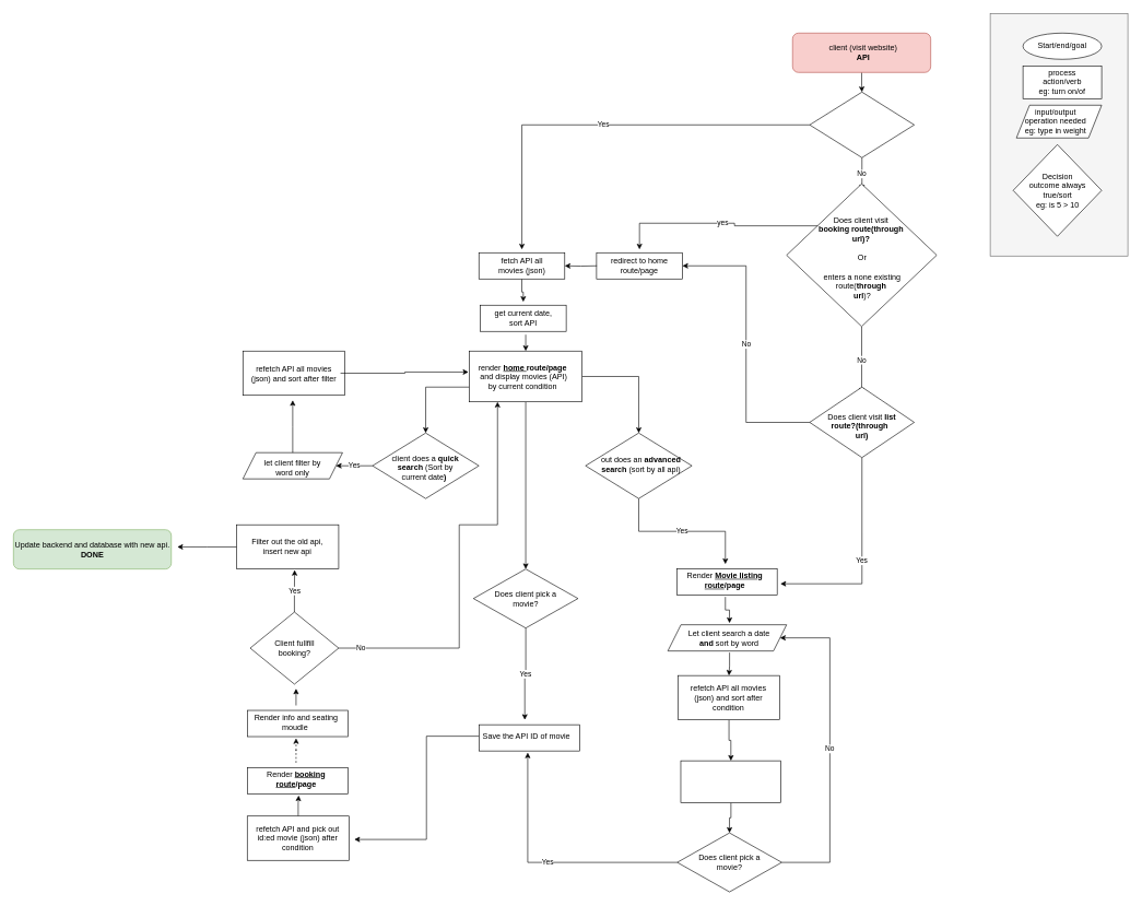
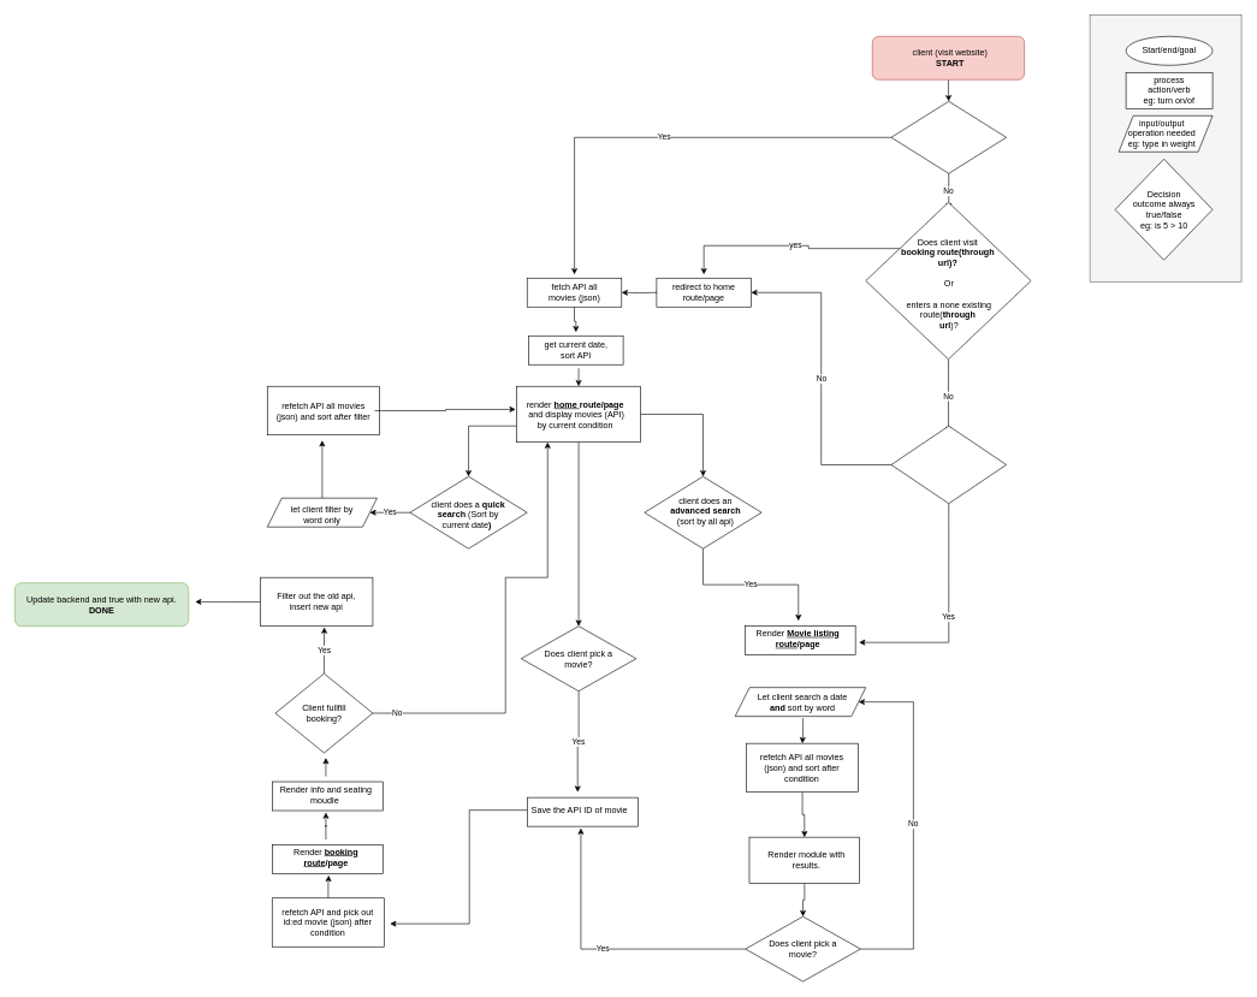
- <mxCell id="10" value="client (visit website)&lt;br&gt;&lt;b&gt;API&lt;/b&gt;" style="text;html=1;strokeColor=none;fillColor=none;align=center;verticalAlign=middle;whiteSpace=wrap;rounded=0;" vertex="1" parent="1"><mxGeometry x="1259.37" y="70" width="115.25" height="20" as="geometry" /></mxCell>
+ <mxCell id="10" value="client (visit website)&lt;br&gt;&lt;b&gt;START&lt;/b&gt;" style="text;html=1;strokeColor=none;fillColor=none;align=center;verticalAlign=middle;whiteSpace=wrap;rounded=0;" vertex="1" parent="1"><mxGeometry x="1259.37" y="70" width="115.25" height="20" as="geometry" /></mxCell>
- <mxCell id="13" value="Decision&lt;br&gt;outcome always true/sort&lt;br&gt;eg: is 5 &amp;gt; 10" style="text;html=1;strokeColor=none;fillColor=none;align=center;verticalAlign=middle;whiteSpace=wrap;rounded=0;" vertex="1" parent="11"><mxGeometry x="22.5" y="40" width="90" height="60" as="geometry" /></mxCell>
+ <mxCell id="13" value="Decision&lt;br&gt;outcome always true/false&lt;br&gt;eg: is 5 &amp;gt; 10" style="text;html=1;strokeColor=none;fillColor=none;align=center;verticalAlign=middle;whiteSpace=wrap;rounded=0;" vertex="1" parent="11"><mxGeometry x="22.5" y="40" width="90" height="60" as="geometry" /></mxCell>
- <mxCell id="60" value="Does client visit &lt;b&gt;list route?(through&amp;nbsp;&amp;nbsp;&lt;br&gt;url)&lt;/b&gt;" style="text;html=1;strokeColor=none;fillColor=none;align=center;verticalAlign=middle;whiteSpace=wrap;rounded=0;" vertex="1" parent="1"><mxGeometry x="1251.75" y="640" width="125.25" height="20" as="geometry" /></mxCell>
- <mxCell id="56" value="out does an &lt;b&gt;advanced search &lt;/b&gt;(sort by all api)" style="text;html=1;strokeColor=none;fillColor=none;align=center;verticalAlign=middle;whiteSpace=wrap;rounded=0;" vertex="1" parent="1"><mxGeometry x="915.25" y="697.5" width="125.25" height="20" as="geometry" /></mxCell>
+ <mxCell id="56" value="client does an &lt;b&gt;advanced search &lt;/b&gt;(sort by all api)" style="text;html=1;strokeColor=none;fillColor=none;align=center;verticalAlign=middle;whiteSpace=wrap;rounded=0;" vertex="1" parent="1"><mxGeometry x="915.25" y="697.5" width="125.25" height="20" as="geometry" /></mxCell>
- <mxCell id="89" value="Update backend and database with new api.&lt;br&gt;&lt;b&gt;DONE&lt;/b&gt;" style="text;html=1;strokeColor=none;fillColor=none;align=center;verticalAlign=middle;whiteSpace=wrap;rounded=0;" vertex="1" parent="1"><mxGeometry x="20" y="827.5" width="240.75" height="20" as="geometry" /></mxCell>
+ <mxCell id="89" value="Update backend and true with new api.&lt;br&gt;&lt;b&gt;DONE&lt;/b&gt;" style="text;html=1;strokeColor=none;fillColor=none;align=center;verticalAlign=middle;whiteSpace=wrap;rounded=0;" vertex="1" parent="1"><mxGeometry x="20" y="827.5" width="240.75" height="20" as="geometry" /></mxCell>
- <mxCell id="62" style="edgeStyle=orthogonalEdgeStyle;rounded=0;orthogonalLoop=1;jettySize=auto;html=1;entryX=0.5;entryY=0;entryDx=0;entryDy=0;" edge="1" parent="1" source="63" target="43"><mxGeometry relative="1" as="geometry" /></mxCell>
- <mxCell id="71" style="edgeStyle=orthogonalEdgeStyle;rounded=0;orthogonalLoop=1;jettySize=auto;html=1;entryX=0.5;entryY=1;entryDx=0;entryDy=0;dashed=1;" edge="1" parent="1" source="72" target="78"><mxGeometry relative="1" as="geometry" /></mxCell>
+ <mxCell id="71" style="edgeStyle=orthogonalEdgeStyle;rounded=0;orthogonalLoop=1;jettySize=auto;html=1;entryX=0.5;entryY=1;entryDx=0;entryDy=0;" edge="1" parent="1" source="72" target="78"><mxGeometry relative="1" as="geometry" /></mxCell>
+ <mxCell id="46" value="Render module with results." style="text;html=1;strokeColor=none;fillColor=none;align=center;verticalAlign=middle;whiteSpace=wrap;rounded=0;" vertex="1" parent="1"><mxGeometry x="1042.56" y="1167" width="149" height="50" as="geometry" /></mxCell>
